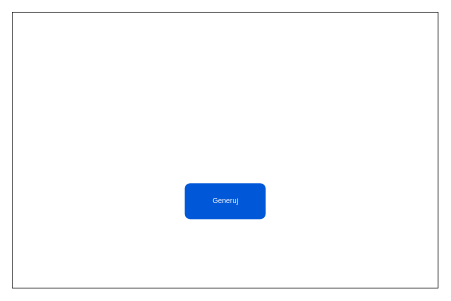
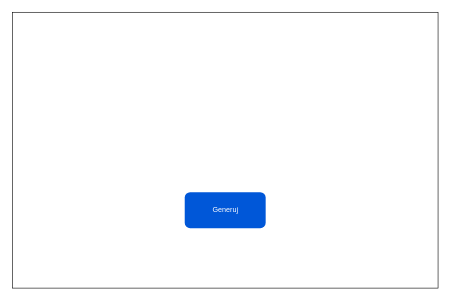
- <mxCell id="3" value="Generuj" style="rounded=1;fillColor=#0057D8;align=center;strokeColor=none;html=1;fontColor=#ffffff;fontSize=12;sketch=0;" vertex="1" parent="1"><mxGeometry x="307.5" y="305" width="135" height="60" as="geometry" /></mxCell>
+ <mxCell id="3" value="Generuj" style="rounded=1;fillColor=#0057D8;align=center;strokeColor=none;html=1;fontColor=#ffffff;fontSize=12;sketch=0;" vertex="1" parent="1"><mxGeometry x="307.5" y="320" width="135" height="60" as="geometry" /></mxCell>
